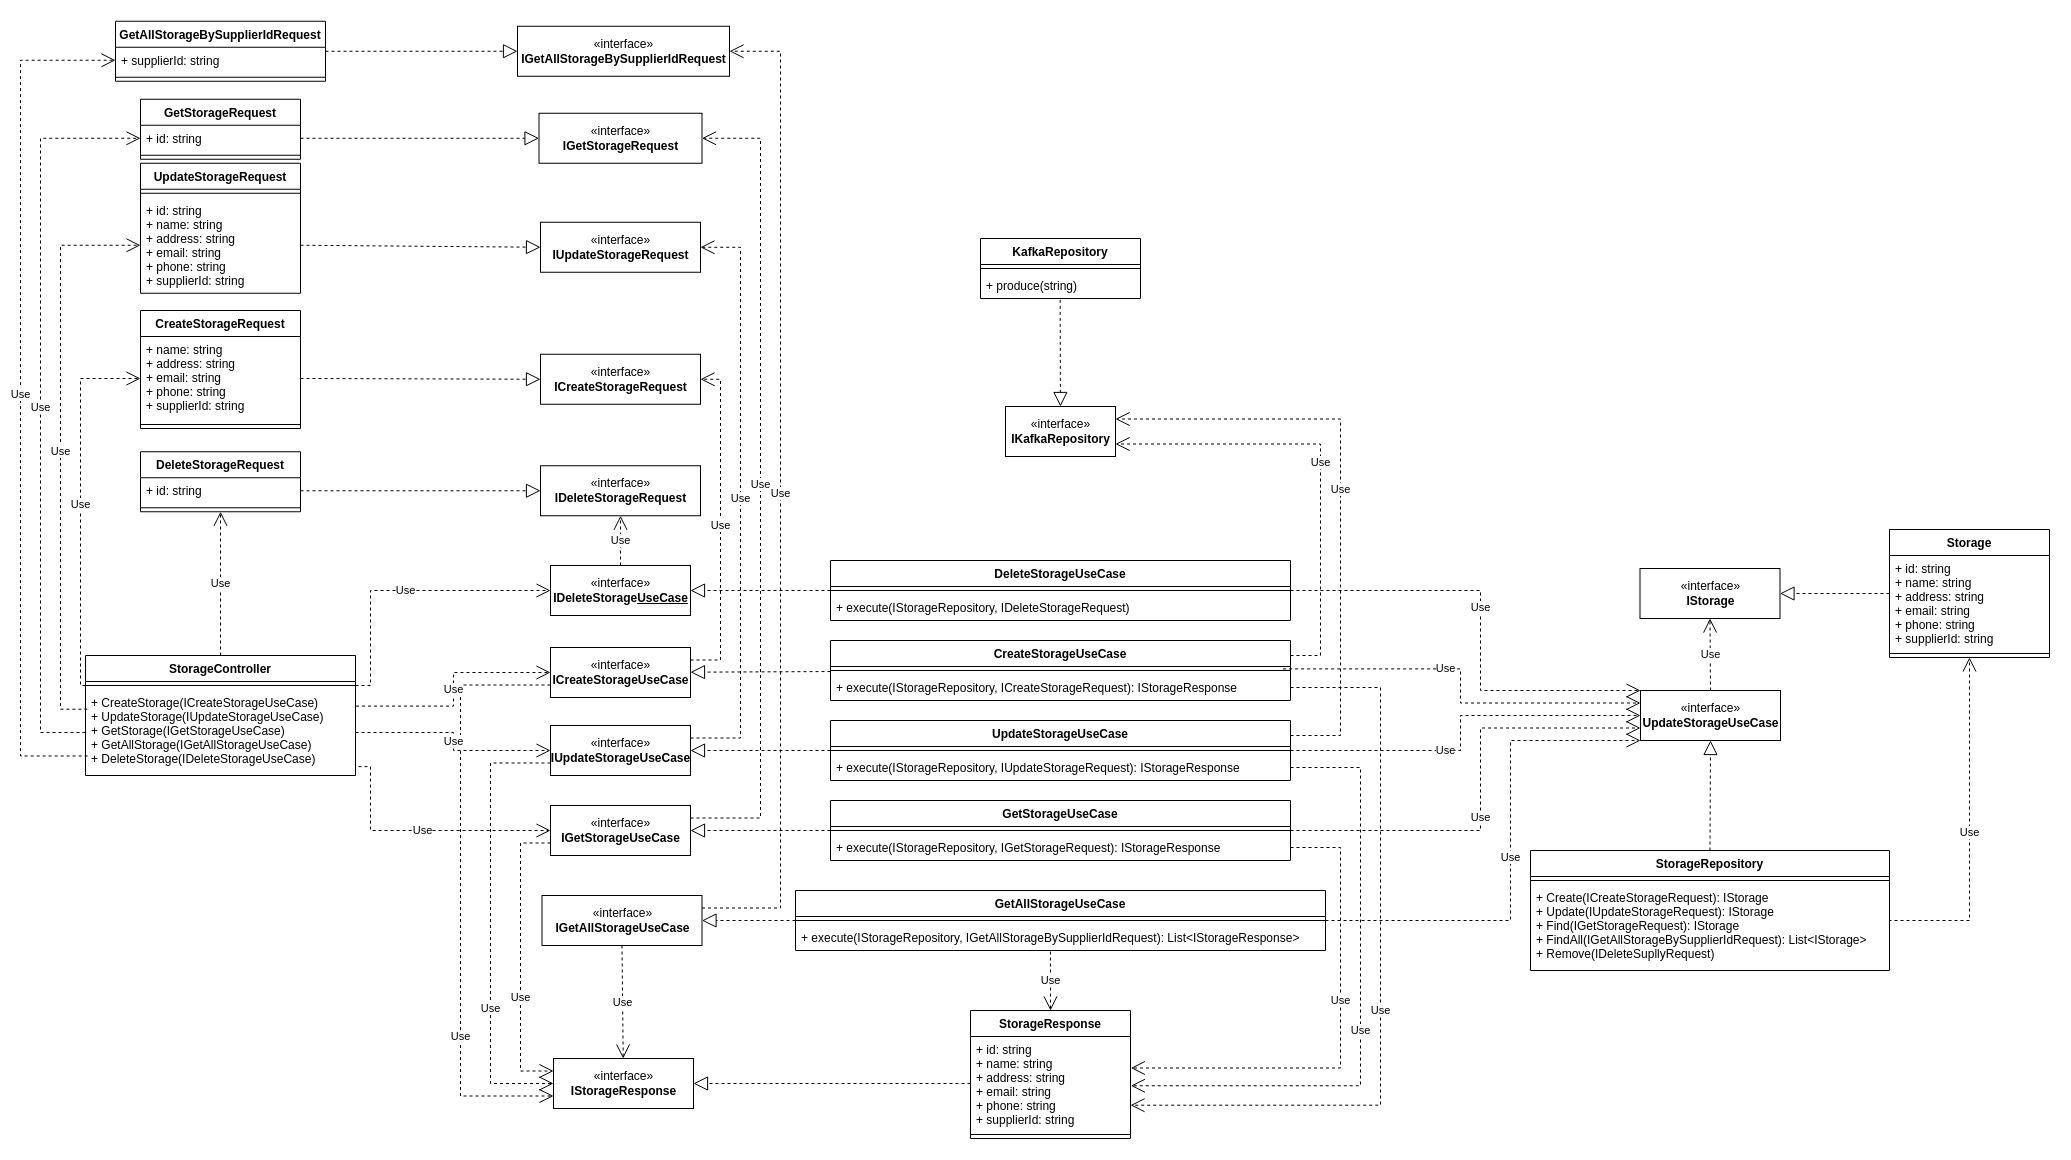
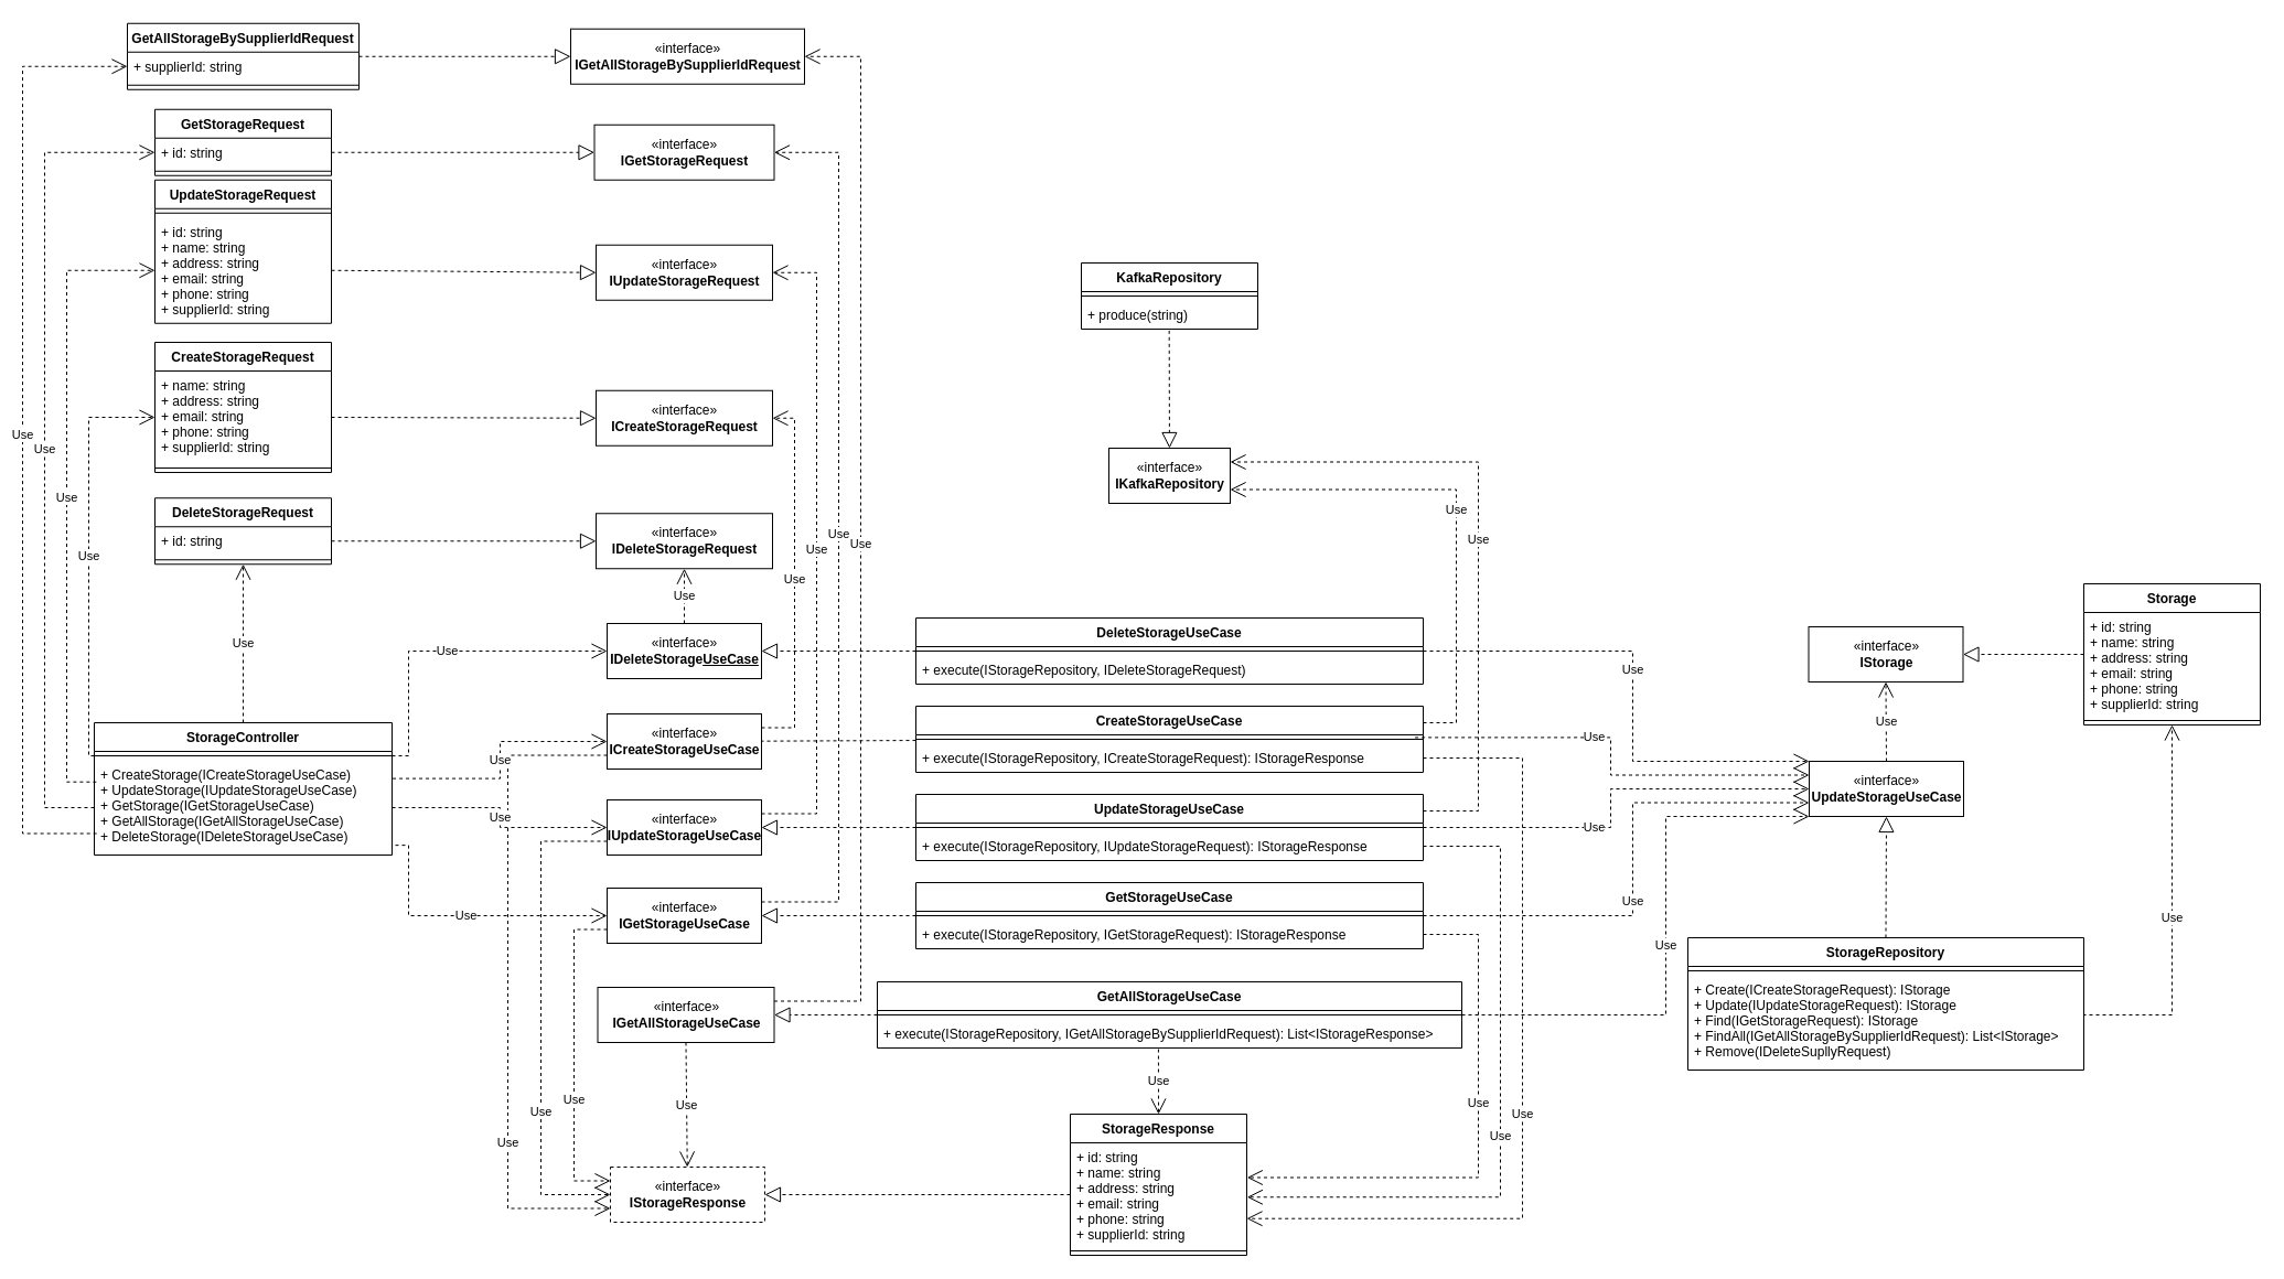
- <mxCell id="5" value="" style="endArrow=block;dashed=1;endFill=0;endSize=12;html=1;rounded=0;" parent="1" source="8" target="21" edge="1"><mxGeometry width="160" relative="1" as="geometry"><mxPoint x="770" y="740" as="sourcePoint" /><mxPoint x="930" y="740" as="targetPoint" /></mxGeometry></mxCell>
+ <mxCell id="5" value="" style="endArrow=none;dashed=1;endFill=0;endSize=12;html=1;rounded=0;" parent="1" source="8" target="21" edge="1"><mxGeometry width="160" relative="1" as="geometry"><mxPoint x="770" y="740" as="sourcePoint" /><mxPoint x="930" y="740" as="targetPoint" /></mxGeometry></mxCell>
- <mxCell id="3" value="«interface»&lt;br&gt;&lt;b&gt;IStorageResponse&lt;/b&gt;" style="html=1;" parent="1" vertex="1"><mxGeometry x="553" y="1058" width="140" height="50" as="geometry" /></mxCell>
+ <mxCell id="3" value="«interface»&lt;br&gt;&lt;b&gt;IStorageResponse&lt;/b&gt;" style="html=1;dashed=1;" parent="1" vertex="1"><mxGeometry x="553" y="1058" width="140" height="50" as="geometry" /></mxCell>
